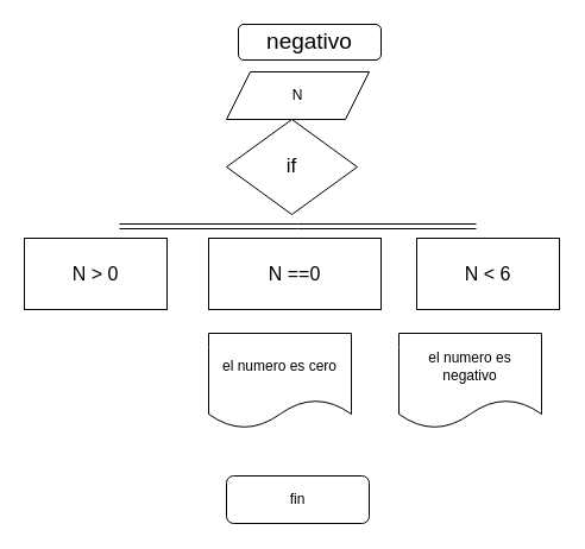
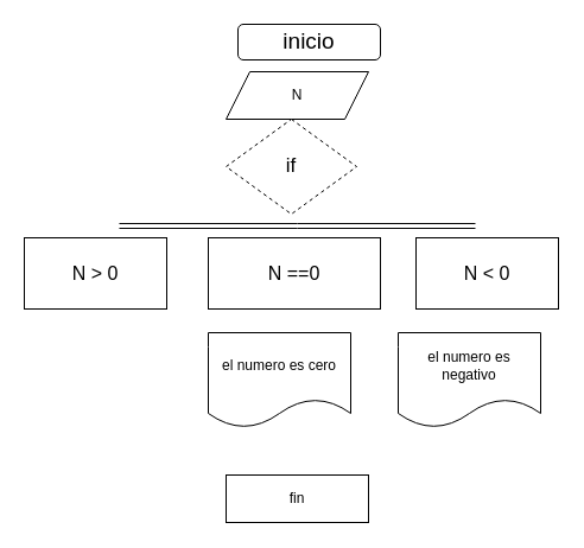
- <mxCell id="2" value="negativo" style="rounded=1;whiteSpace=wrap;html=1;fontSize=19;" vertex="1" parent="1"><mxGeometry x="200" y="20" width="120" height="30" as="geometry" /></mxCell>
+ <mxCell id="2" value="inicio" style="rounded=1;whiteSpace=wrap;html=1;fontSize=19;" vertex="1" parent="1"><mxGeometry x="200" y="20" width="120" height="30" as="geometry" /></mxCell>
- <mxCell id="4" value="if" style="rhombus;whiteSpace=wrap;html=1;fontSize=17;" vertex="1" parent="1"><mxGeometry x="190" y="100" width="110" height="80" as="geometry" /></mxCell>
+ <mxCell id="4" value="if" style="rhombus;whiteSpace=wrap;html=1;fontSize=17;dashed=1;" vertex="1" parent="1"><mxGeometry x="190" y="100" width="110" height="80" as="geometry" /></mxCell>
- <mxCell id="9" value="N &amp;lt; 6" style="rounded=0;whiteSpace=wrap;html=1;fontSize=16;" vertex="1" parent="1"><mxGeometry x="350" y="200" width="120" height="60" as="geometry" /></mxCell>
+ <mxCell id="9" value="N &amp;lt; 0" style="rounded=0;whiteSpace=wrap;html=1;fontSize=16;" vertex="1" parent="1"><mxGeometry x="350" y="200" width="120" height="60" as="geometry" /></mxCell>
- <mxCell id="12" value="fin" style="rounded=1;whiteSpace=wrap;html=1;" vertex="1" parent="1"><mxGeometry x="190" y="400" width="120" height="40" as="geometry" /></mxCell>
+ <mxCell id="12" value="fin" style="whiteSpace=wrap;html=1;rounded=0;" vertex="1" parent="1"><mxGeometry x="190" y="400" width="120" height="40" as="geometry" /></mxCell>
